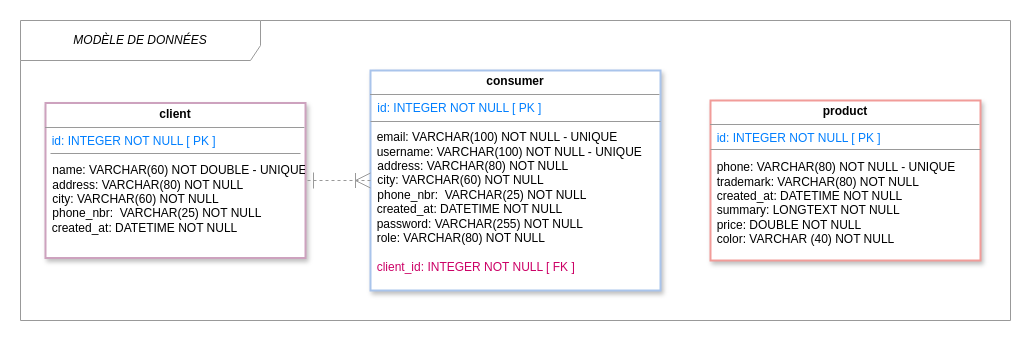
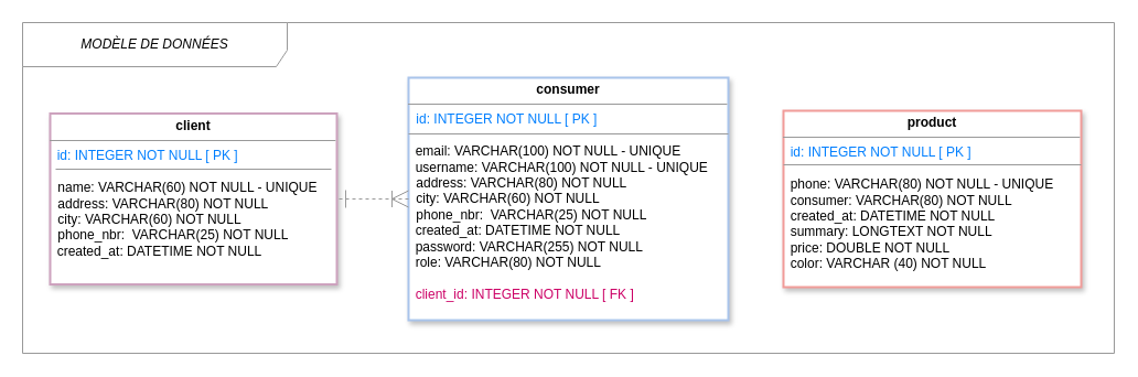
- <mxCell id="4" value="&lt;p style=&quot;margin: 0px ; margin-top: 4px ; text-align: center&quot;&gt;&lt;b&gt;client&lt;/b&gt;&lt;/p&gt;&lt;hr size=&quot;1&quot;&gt;&lt;span style=&quot;color: rgb(0 , 127 , 255)&quot;&gt;&amp;nbsp; id: INTEGER NOT NULL [ PK ]&lt;/span&gt;&lt;br style=&quot;color: rgb(0 , 127 , 255)&quot;&gt;&lt;p style=&quot;margin: 0px ; margin-left: 4px&quot;&gt;&lt;font color=&quot;#007fff&quot;&gt;&amp;nbsp;&lt;/font&gt;&lt;br&gt;&lt;/p&gt;&lt;p style=&quot;margin: 0px ; margin-left: 4px&quot;&gt;&lt;span&gt;&amp;nbsp;name: VARCHAR(60) NOT DOUBLE - UNIQUE&lt;/span&gt;&lt;/p&gt;&lt;p style=&quot;margin: 0px ; margin-left: 4px&quot;&gt;&lt;span&gt;&amp;nbsp;address: VARCHAR(80) NOT NULL&lt;/span&gt;&lt;/p&gt;&lt;p style=&quot;margin: 0px 0px 0px 4px&quot;&gt;&amp;nbsp;city: VARCHAR(60) NOT NULL&lt;/p&gt;&lt;p style=&quot;margin: 0px ; margin-left: 4px&quot;&gt;&lt;span&gt;&amp;nbsp;phone_nbr: &lt;/span&gt;&lt;span&gt;&amp;nbsp;VARCHAR(25) NOT NULL&lt;/span&gt;&lt;/p&gt;&amp;nbsp; created_at: DATETIME NOT NULL" style="verticalAlign=top;align=left;overflow=fill;fontSize=12;fontFamily=Helvetica;html=1;fillColor=#FFFFFF;strokeWidth=2;shadow=1;strokeColor=#CDA2BE;" parent="1" vertex="1"><mxGeometry x="45" y="102.5" width="260" height="155" as="geometry" /></mxCell>
+ <mxCell id="4" value="&lt;p style=&quot;margin: 0px ; margin-top: 4px ; text-align: center&quot;&gt;&lt;b&gt;client&lt;/b&gt;&lt;/p&gt;&lt;hr size=&quot;1&quot;&gt;&lt;span style=&quot;color: rgb(0 , 127 , 255)&quot;&gt;&amp;nbsp; id: INTEGER NOT NULL [ PK ]&lt;/span&gt;&lt;br style=&quot;color: rgb(0 , 127 , 255)&quot;&gt;&lt;p style=&quot;margin: 0px ; margin-left: 4px&quot;&gt;&lt;font color=&quot;#007fff&quot;&gt;&amp;nbsp;&lt;/font&gt;&lt;br&gt;&lt;/p&gt;&lt;p style=&quot;margin: 0px ; margin-left: 4px&quot;&gt;&lt;span&gt;&amp;nbsp;name: VARCHAR(60) NOT NULL - UNIQUE&lt;/span&gt;&lt;/p&gt;&lt;p style=&quot;margin: 0px ; margin-left: 4px&quot;&gt;&lt;span&gt;&amp;nbsp;address: VARCHAR(80) NOT NULL&lt;/span&gt;&lt;/p&gt;&lt;p style=&quot;margin: 0px 0px 0px 4px&quot;&gt;&amp;nbsp;city: VARCHAR(60) NOT NULL&lt;/p&gt;&lt;p style=&quot;margin: 0px ; margin-left: 4px&quot;&gt;&lt;span&gt;&amp;nbsp;phone_nbr: &lt;/span&gt;&lt;span&gt;&amp;nbsp;VARCHAR(25) NOT NULL&lt;/span&gt;&lt;/p&gt;&amp;nbsp; created_at: DATETIME NOT NULL" style="verticalAlign=top;align=left;overflow=fill;fontSize=12;fontFamily=Helvetica;html=1;fillColor=#FFFFFF;strokeWidth=2;shadow=1;strokeColor=#CDA2BE;" parent="1" vertex="1"><mxGeometry x="45" y="102.5" width="260" height="155" as="geometry" /></mxCell>
- <mxCell id="5" value="&lt;p style=&quot;margin: 0px ; margin-top: 4px ; text-align: center&quot;&gt;&lt;b&gt;product&lt;/b&gt;&lt;/p&gt;&lt;hr size=&quot;1&quot;&gt;&lt;span style=&quot;color: rgb(0 , 127 , 255)&quot;&gt;&amp;nbsp; id: INTEGER NOT NULL [ PK ]&lt;/span&gt;&lt;br style=&quot;color: rgb(0 , 127 , 255)&quot;&gt;&lt;p style=&quot;margin: 0px ; margin-left: 4px&quot;&gt;&lt;font color=&quot;#007fff&quot;&gt;&amp;nbsp;&lt;/font&gt;&lt;/p&gt;&amp;nbsp; phone: VARCHAR(80) NOT NULL - UNIQUE&amp;nbsp;&lt;br&gt;&amp;nbsp; trademark: VARCHAR(80) NOT NULL&lt;br&gt;&amp;nbsp; created_at: DATETIME NOT NULL&lt;br&gt;&amp;nbsp; summary: LONGTEXT NOT NULL&lt;br&gt;&amp;nbsp; price: DOUBLE NOT NULL&lt;br&gt;&amp;nbsp; color: VARCHAR (40) NOT NULL&lt;br&gt;&lt;p style=&quot;margin: 0px ; margin-left: 4px&quot;&gt;&lt;font color=&quot;#007FFF&quot;&gt;&lt;br&gt;&lt;/font&gt;&lt;/p&gt;" style="verticalAlign=top;align=left;overflow=fill;fontSize=12;fontFamily=Helvetica;html=1;fillColor=#FFFFFF;strokeWidth=2;shadow=1;strokeColor=#F19C99;" parent="1" vertex="1"><mxGeometry x="710" y="100" width="270" height="160" as="geometry" /></mxCell>
+ <mxCell id="5" value="&lt;p style=&quot;margin: 0px ; margin-top: 4px ; text-align: center&quot;&gt;&lt;b&gt;product&lt;/b&gt;&lt;/p&gt;&lt;hr size=&quot;1&quot;&gt;&lt;span style=&quot;color: rgb(0 , 127 , 255)&quot;&gt;&amp;nbsp; id: INTEGER NOT NULL [ PK ]&lt;/span&gt;&lt;br style=&quot;color: rgb(0 , 127 , 255)&quot;&gt;&lt;p style=&quot;margin: 0px ; margin-left: 4px&quot;&gt;&lt;font color=&quot;#007fff&quot;&gt;&amp;nbsp;&lt;/font&gt;&lt;/p&gt;&amp;nbsp; phone: VARCHAR(80) NOT NULL - UNIQUE&amp;nbsp;&lt;br&gt;&amp;nbsp; consumer: VARCHAR(80) NOT NULL&lt;br&gt;&amp;nbsp; created_at: DATETIME NOT NULL&lt;br&gt;&amp;nbsp; summary: LONGTEXT NOT NULL&lt;br&gt;&amp;nbsp; price: DOUBLE NOT NULL&lt;br&gt;&amp;nbsp; color: VARCHAR (40) NOT NULL&lt;br&gt;&lt;p style=&quot;margin: 0px ; margin-left: 4px&quot;&gt;&lt;font color=&quot;#007FFF&quot;&gt;&lt;br&gt;&lt;/font&gt;&lt;/p&gt;" style="verticalAlign=top;align=left;overflow=fill;fontSize=12;fontFamily=Helvetica;html=1;fillColor=#FFFFFF;strokeWidth=2;shadow=1;strokeColor=#F19C99;" parent="1" vertex="1"><mxGeometry x="710" y="100" width="270" height="160" as="geometry" /></mxCell>
